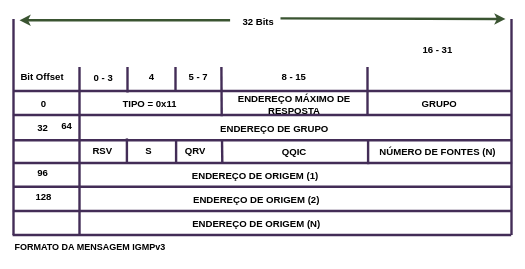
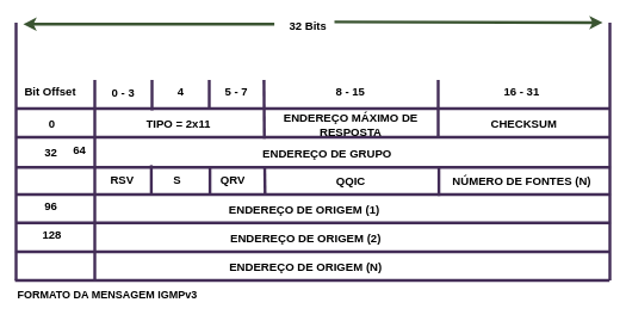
- <mxCell id="26" value="16 - 31" style="text;html=1;whiteSpace=wrap;overflow=hidden;rounded=0;fontFamily=Helvetica;fontSize=16;fontStyle=1;fontColor=light-dark(#000000,#FFD966);" vertex="1" parent="1"><mxGeometry x="702" y="66" width="60" height="30" as="geometry" /></mxCell>
+ <mxCell id="26" value="16 - 31" style="text;html=1;whiteSpace=wrap;overflow=hidden;rounded=0;fontFamily=Helvetica;fontSize=16;fontStyle=1;fontColor=light-dark(#000000,#FFD966);" vertex="1" parent="1"><mxGeometry x="702" y="111" width="60" height="30" as="geometry" /></mxCell>
- <mxCell id="6" value="TIPO = 0x11" style="text;html=1;whiteSpace=wrap;overflow=hidden;rounded=0;fontFamily=Helvetica;fontSize=16;fontStyle=1;fontColor=light-dark(#000000,#FFD966);" parent="1" vertex="1"><mxGeometry x="202" y="156" width="106" height="30" as="geometry" /></mxCell>
+ <mxCell id="6" value="TIPO = 2x11" style="text;html=1;whiteSpace=wrap;overflow=hidden;rounded=0;fontFamily=Helvetica;fontSize=16;fontStyle=1;fontColor=light-dark(#000000,#FFD966);" parent="1" vertex="1"><mxGeometry x="202" y="156" width="106" height="30" as="geometry" /></mxCell>
- <mxCell id="8" value="GRUPO" style="text;html=1;whiteSpace=wrap;overflow=hidden;rounded=0;fontFamily=Helvetica;fontSize=16;fontStyle=1;align=center;fontColor=light-dark(#000000,#FFD966);" parent="1" vertex="1"><mxGeometry x="677" y="156" width="110" height="40" as="geometry" /></mxCell>
+ <mxCell id="8" value="CHECKSUM" style="text;html=1;whiteSpace=wrap;overflow=hidden;rounded=0;fontFamily=Helvetica;fontSize=16;fontStyle=1;align=center;fontColor=light-dark(#000000,#FFD966);" parent="1" vertex="1"><mxGeometry x="677" y="156" width="110" height="40" as="geometry" /></mxCell>
